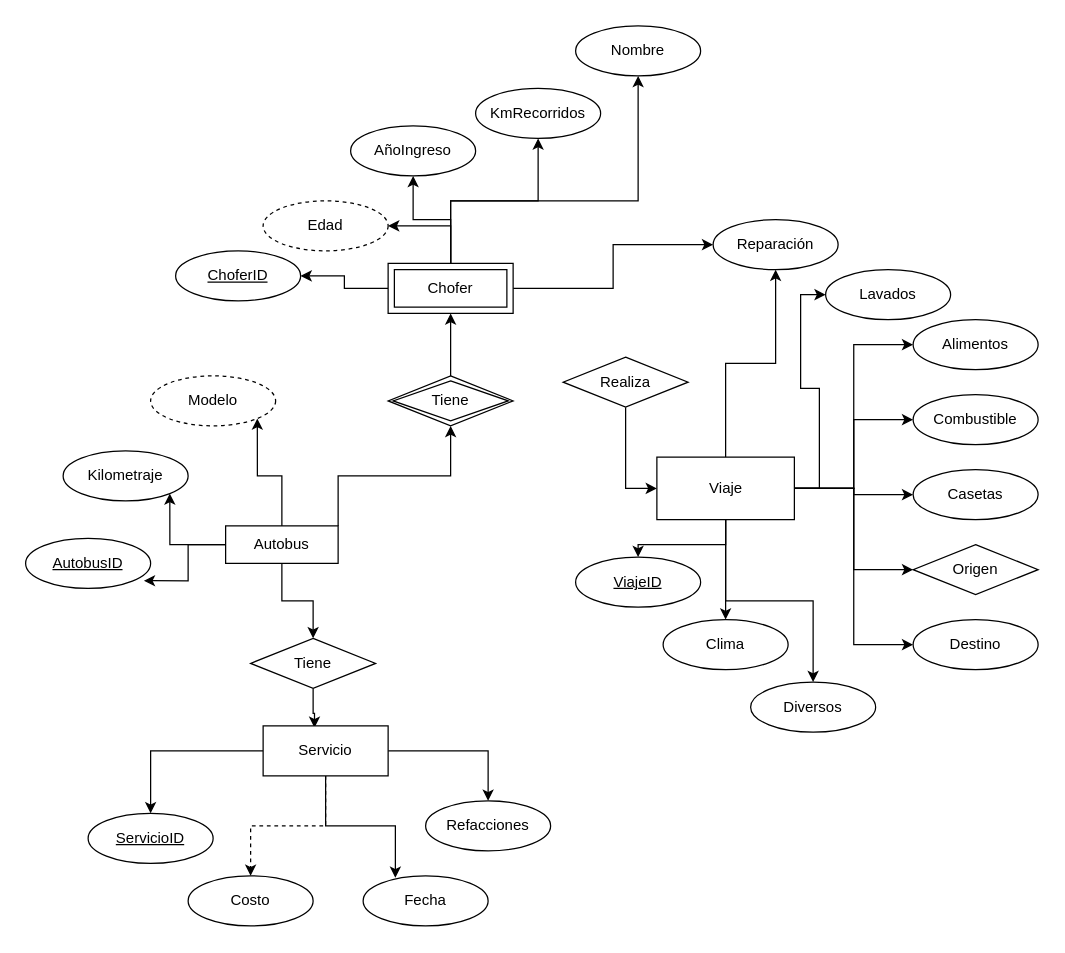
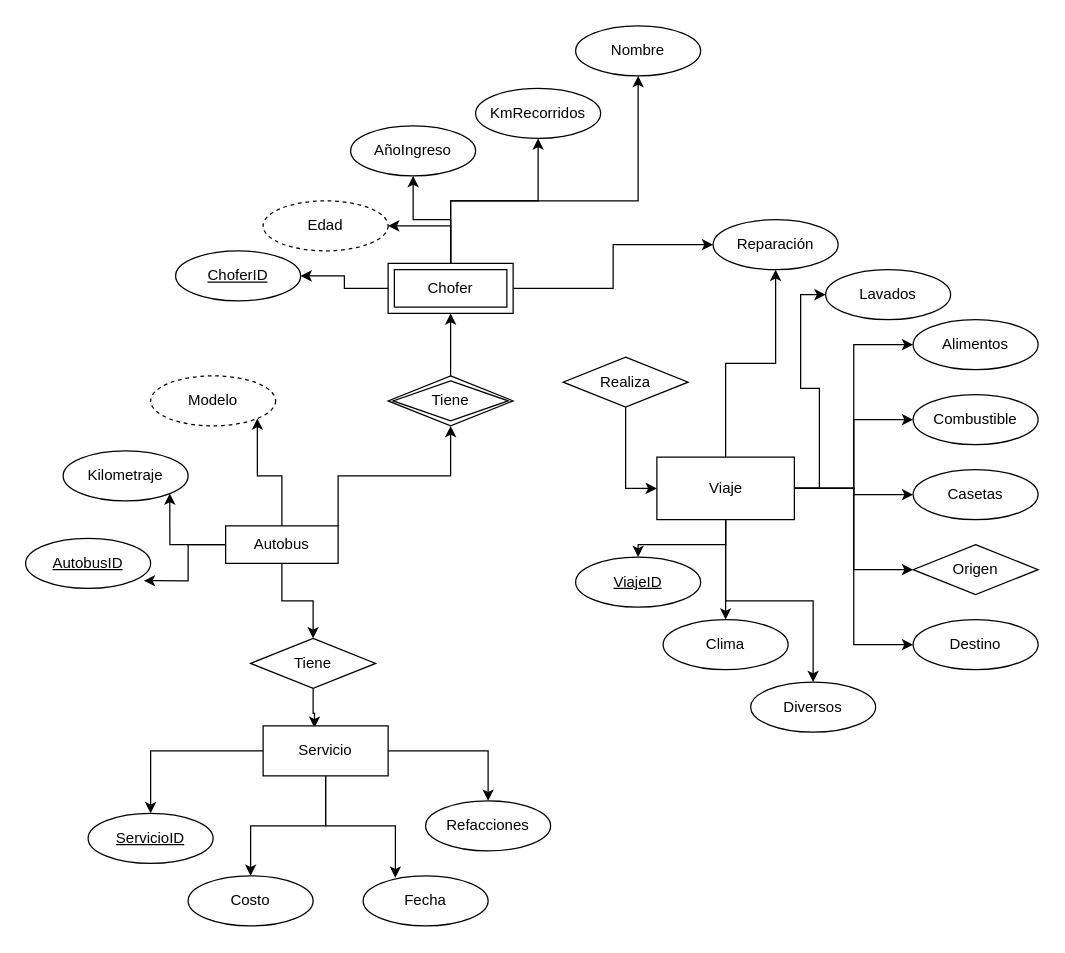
- <mxCell id="14" style="edgeStyle=orthogonalEdgeStyle;rounded=0;orthogonalLoop=1;jettySize=auto;html=1;entryX=0.5;entryY=0;entryDx=0;entryDy=0;dashed=1;" edge="1" parent="1" source="17" target="20"><mxGeometry relative="1" as="geometry" /></mxCell>
+ <mxCell id="14" style="edgeStyle=orthogonalEdgeStyle;rounded=0;orthogonalLoop=1;jettySize=auto;html=1;entryX=0.5;entryY=0;entryDx=0;entryDy=0;" edge="1" parent="1" source="17" target="20"><mxGeometry relative="1" as="geometry" /></mxCell>
